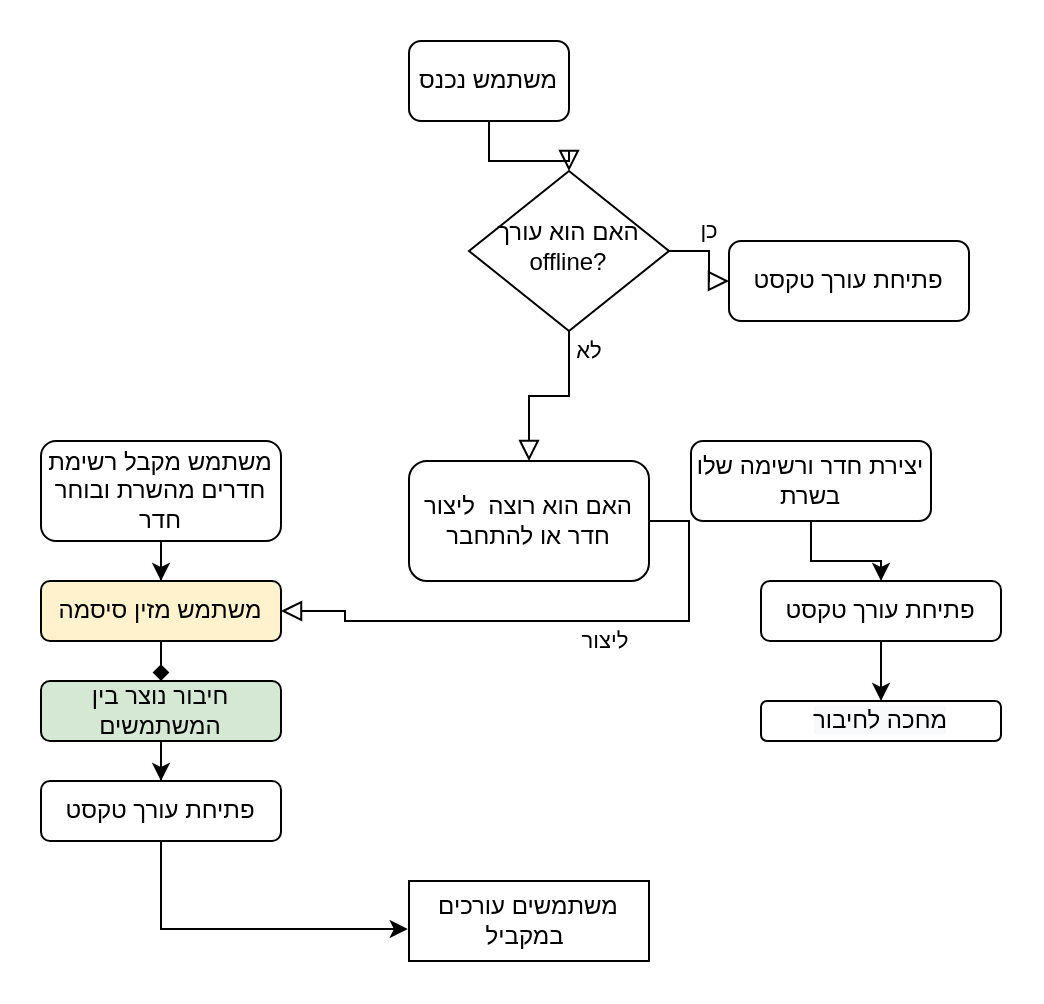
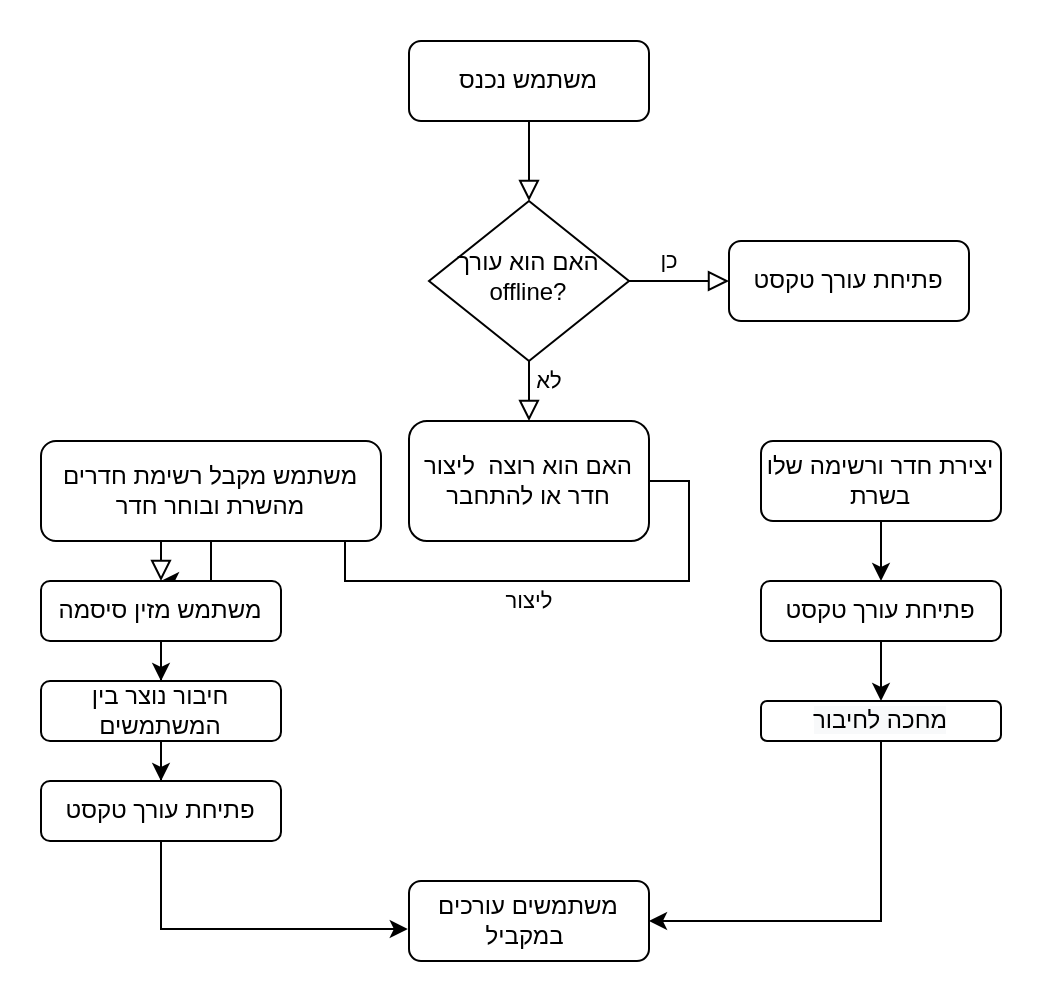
- <mxCell id="3" value="משתמש נכנס" style="rounded=1;whiteSpace=wrap;html=1;fontSize=12;glass=0;strokeWidth=1;shadow=0;" parent="1" vertex="1"><mxGeometry x="204" y="20" width="80" height="40" as="geometry" /></mxCell>
+ <mxCell id="3" value="משתמש נכנס" style="rounded=1;whiteSpace=wrap;html=1;fontSize=12;glass=0;strokeWidth=1;shadow=0;" parent="1" vertex="1"><mxGeometry x="204" y="20" width="120" height="40" as="geometry" /></mxCell>
- <mxCell id="6" value="האם הוא עורך offline?" style="rhombus;whiteSpace=wrap;html=1;shadow=0;fontFamily=Helvetica;fontSize=12;align=center;strokeWidth=1;spacing=6;spacingTop=-4;" parent="1" vertex="1"><mxGeometry x="234" y="85" width="100" height="80" as="geometry" /></mxCell>
+ <mxCell id="6" value="האם הוא עורך offline?" style="rhombus;whiteSpace=wrap;html=1;shadow=0;fontFamily=Helvetica;fontSize=12;align=center;strokeWidth=1;spacing=6;spacingTop=-4;" parent="1" vertex="1"><mxGeometry x="214" y="100" width="100" height="80" as="geometry" /></mxCell>
- <mxCell id="12" value="יצירת חדר ורשימה שלו בשרת" style="rounded=1;whiteSpace=wrap;html=1;fontSize=12;glass=0;strokeWidth=1;shadow=0;" parent="1" vertex="1"><mxGeometry x="345" y="220" width="120" height="40" as="geometry" /></mxCell>
+ <mxCell id="12" value="יצירת חדר ורשימה שלו בשרת" style="rounded=1;whiteSpace=wrap;html=1;fontSize=12;glass=0;strokeWidth=1;shadow=0;" parent="1" vertex="1"><mxGeometry x="380" y="220" width="120" height="40" as="geometry" /></mxCell>
- <mxCell id="10" value="משתמש מקבל רשימת חדרים מהשרת ובוחר חדר" style="rounded=1;whiteSpace=wrap;html=1;fontSize=12;glass=0;strokeWidth=1;shadow=0;" parent="1" vertex="1"><mxGeometry x="20" y="220" width="120" height="50" as="geometry" /></mxCell>
+ <mxCell id="10" value="משתמש מקבל רשימת חדרים מהשרת ובוחר חדר" style="rounded=1;whiteSpace=wrap;html=1;fontSize=12;glass=0;strokeWidth=1;shadow=0;" parent="1" vertex="1"><mxGeometry x="20" y="220" width="170" height="50" as="geometry" /></mxCell>
- <mxCell id="18" value="האם הוא רוצה&amp;nbsp; ליצור חדר או להתחבר" style="rounded=1;whiteSpace=wrap;html=1;" vertex="1" parent="1"><mxGeometry x="204" y="230" width="120" height="60" as="geometry" /></mxCell>
+ <mxCell id="18" value="האם הוא רוצה&amp;nbsp; ליצור חדר או להתחבר" style="rounded=1;whiteSpace=wrap;html=1;" vertex="1" parent="1"><mxGeometry x="204" y="210" width="120" height="60" as="geometry" /></mxCell>
- <mxCell id="20" value="משתמש מזין סיסמה" style="whiteSpace=wrap;html=1;rounded=1;glass=0;strokeWidth=1;shadow=0;fillColor=#fff2cc;" vertex="1" parent="1"><mxGeometry x="20" y="290" width="120" height="30" as="geometry" /></mxCell>
+ <mxCell id="20" value="משתמש מזין סיסמה" style="whiteSpace=wrap;html=1;rounded=1;glass=0;strokeWidth=1;shadow=0;" vertex="1" parent="1"><mxGeometry x="20" y="290" width="120" height="30" as="geometry" /></mxCell>
- <mxCell id="19" value="" style="edgeStyle=orthogonalEdgeStyle;rounded=0;orthogonalLoop=1;jettySize=auto;html=1;endArrow=diamond;" edge="1" parent="1" source="20" target="22"><mxGeometry relative="1" as="geometry" /></mxCell>
+ <mxCell id="19" value="" style="edgeStyle=orthogonalEdgeStyle;rounded=0;orthogonalLoop=1;jettySize=auto;html=1;" edge="1" parent="1" source="20" target="22"><mxGeometry relative="1" as="geometry" /></mxCell>
- <mxCell id="22" value="חיבור נוצר בין המשתמשים" style="whiteSpace=wrap;html=1;rounded=1;glass=0;strokeWidth=1;shadow=0;fillColor=#d5e8d4;" vertex="1" parent="1"><mxGeometry x="20" y="340" width="120" height="30" as="geometry" /></mxCell>
+ <mxCell id="22" value="חיבור נוצר בין המשתמשים" style="whiteSpace=wrap;html=1;rounded=1;glass=0;strokeWidth=1;shadow=0;" vertex="1" parent="1"><mxGeometry x="20" y="340" width="120" height="30" as="geometry" /></mxCell>
- <mxCell id="17" value="משתמשים עורכים במקביל&amp;nbsp;" style="whiteSpace=wrap;html=1;glass=0;strokeWidth=1;shadow=0;rounded=0;" vertex="1" parent="1"><mxGeometry x="204" y="440" width="120" height="40" as="geometry" /></mxCell>
+ <mxCell id="17" value="משתמשים עורכים במקביל&amp;nbsp;" style="whiteSpace=wrap;html=1;rounded=1;glass=0;strokeWidth=1;shadow=0;" vertex="1" parent="1"><mxGeometry x="204" y="440" width="120" height="40" as="geometry" /></mxCell>
+ <mxCell id="15" value="" style="edgeStyle=orthogonalEdgeStyle;rounded=0;orthogonalLoop=1;jettySize=auto;html=1;" edge="1" parent="1" source="16" target="17"><mxGeometry relative="1" as="geometry"><Array as="points"><mxPoint x="440" y="460" /></Array></mxGeometry></mxCell>
